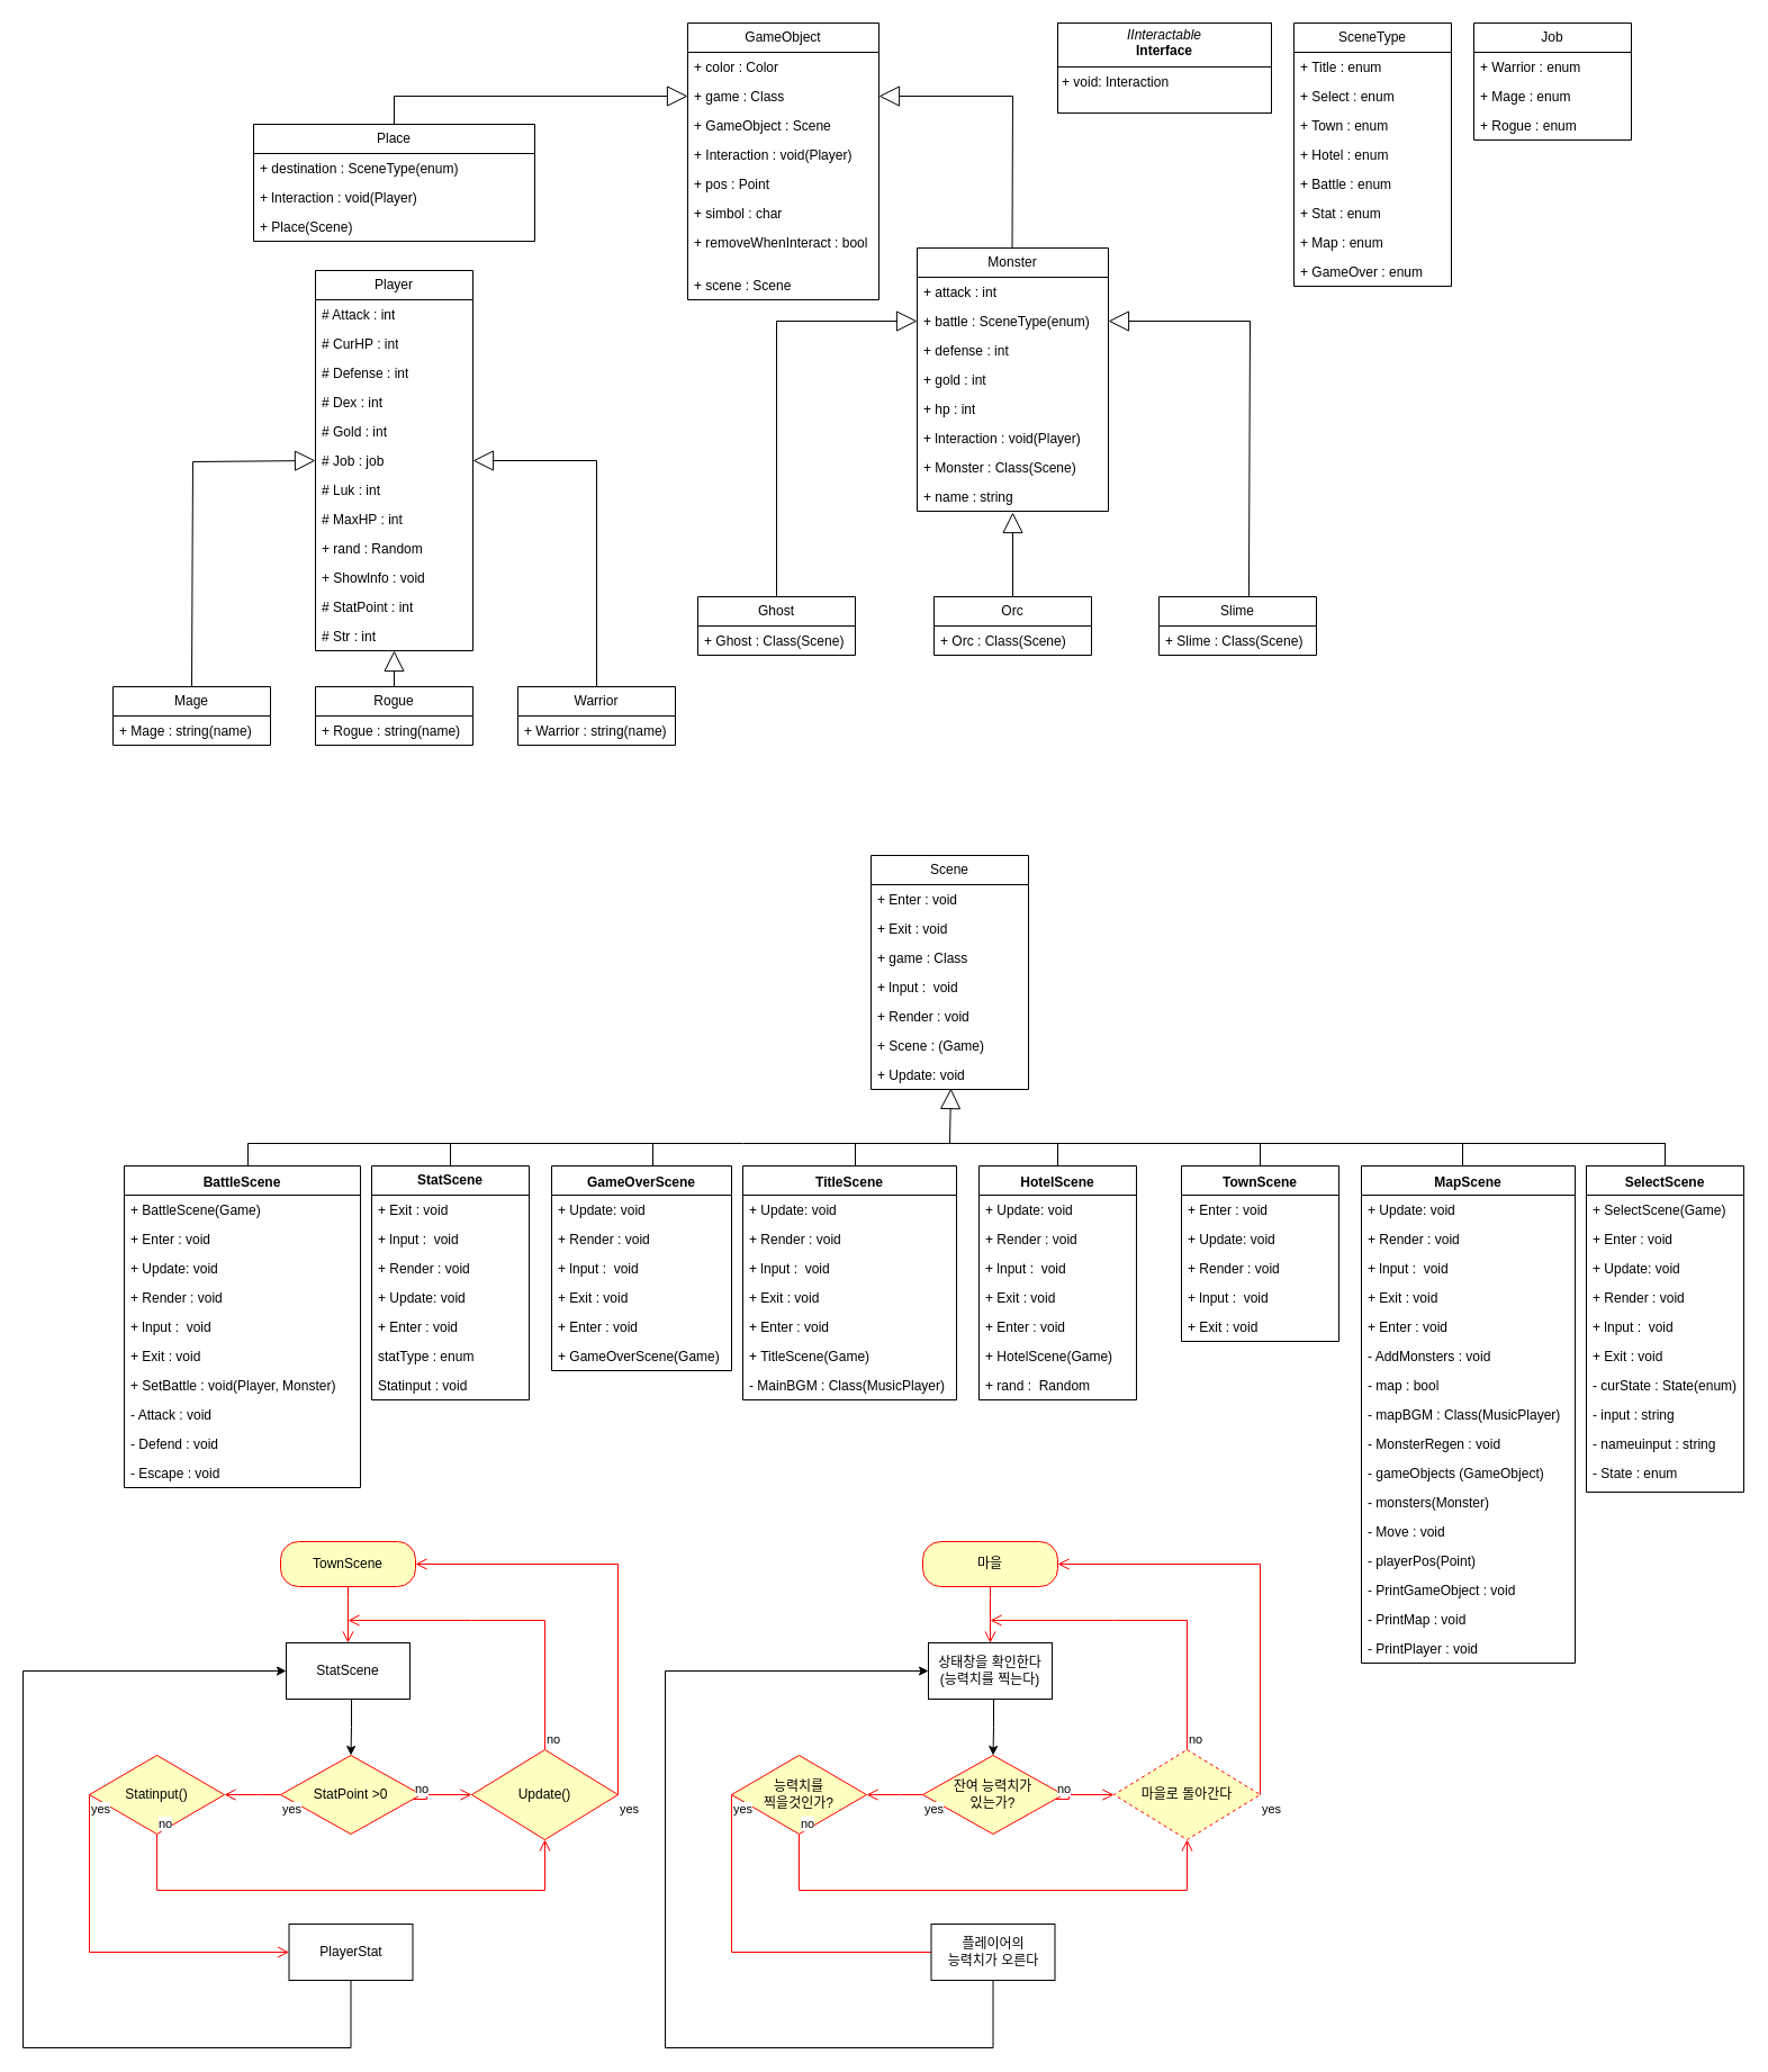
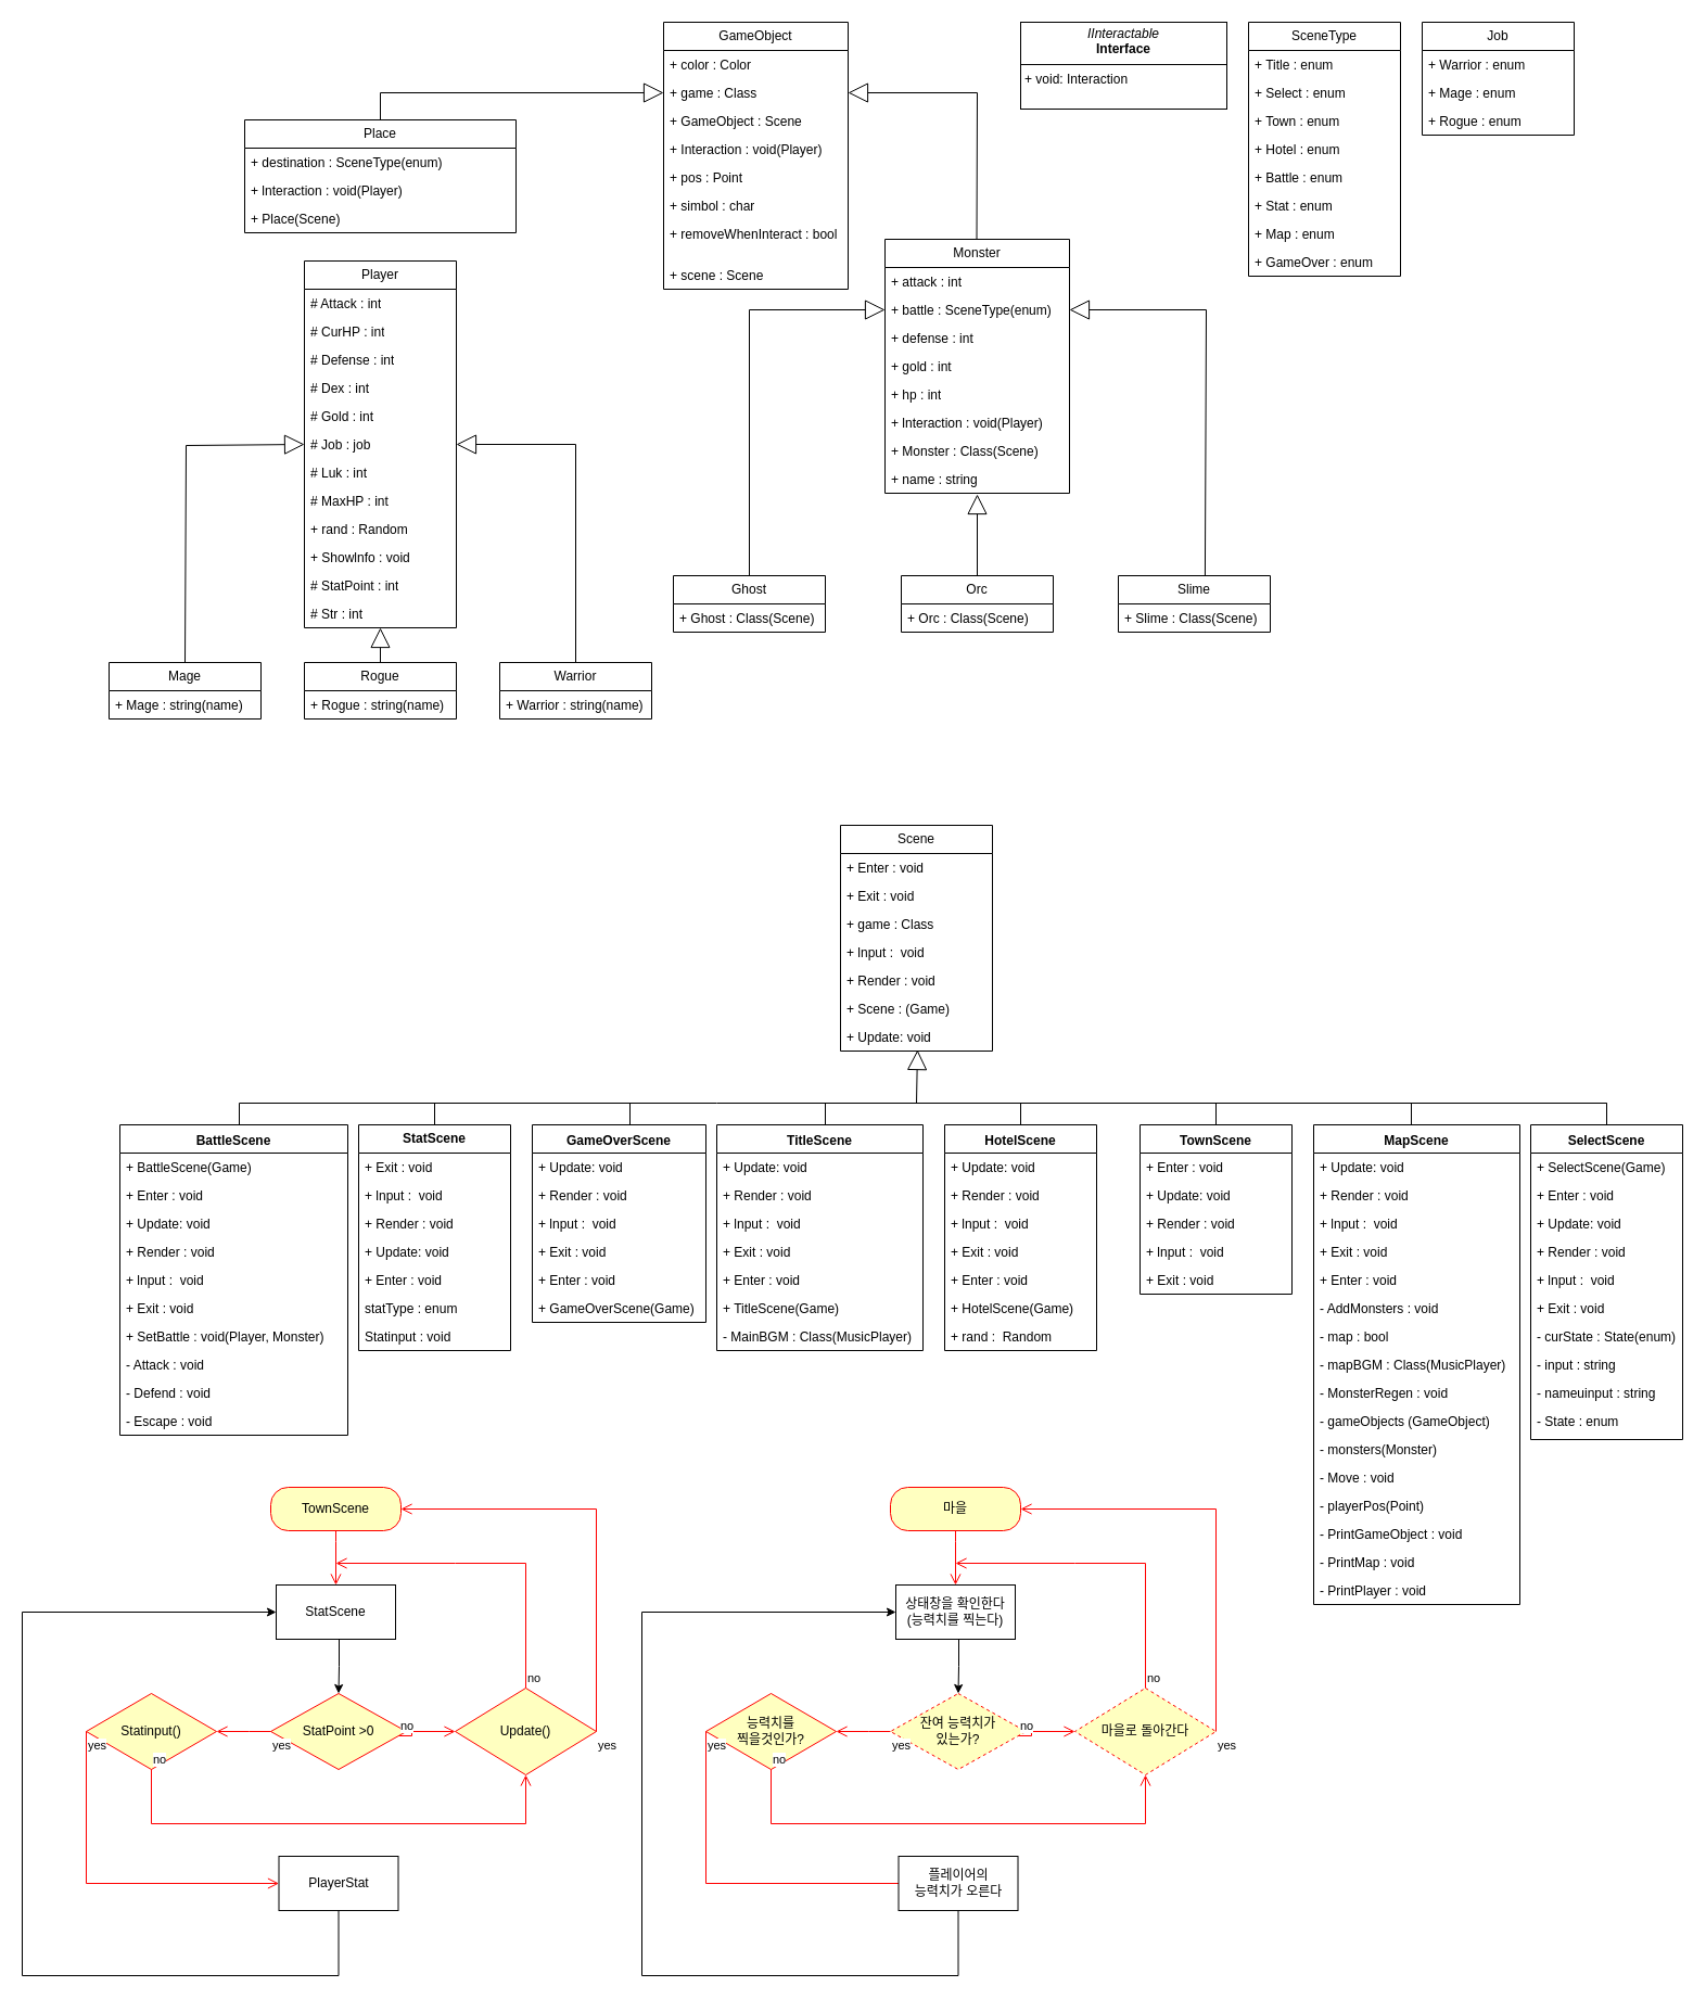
- <mxCell id="166" value="잔여 능력치가&lt;br&gt;있는가?" style="rhombus;whiteSpace=wrap;html=1;fontColor=#000000;fillColor=#ffffc0;strokeColor=#ff0000;" vertex="1" parent="1"><mxGeometry x="820" y="1560" width="125" height="70" as="geometry" /></mxCell>
+ <mxCell id="166" value="잔여 능력치가&lt;br&gt;있는가?" style="rhombus;whiteSpace=wrap;html=1;fontColor=#000000;fillColor=#ffffc0;strokeColor=#ff0000;dashed=1;" vertex="1" parent="1"><mxGeometry x="820" y="1560" width="125" height="70" as="geometry" /></mxCell>
